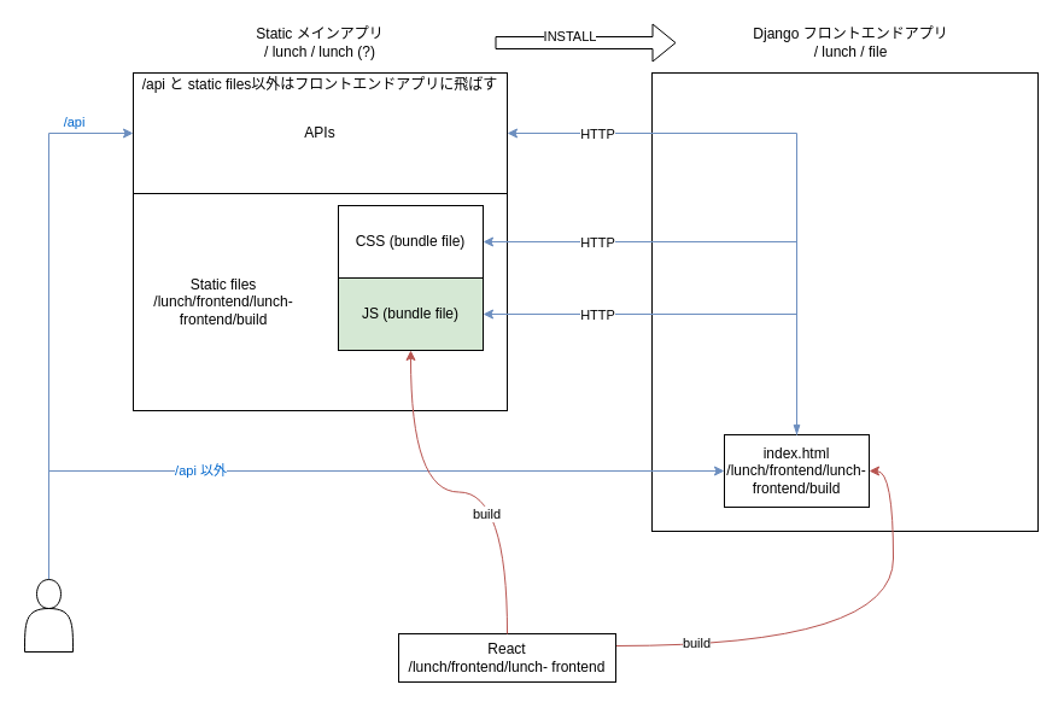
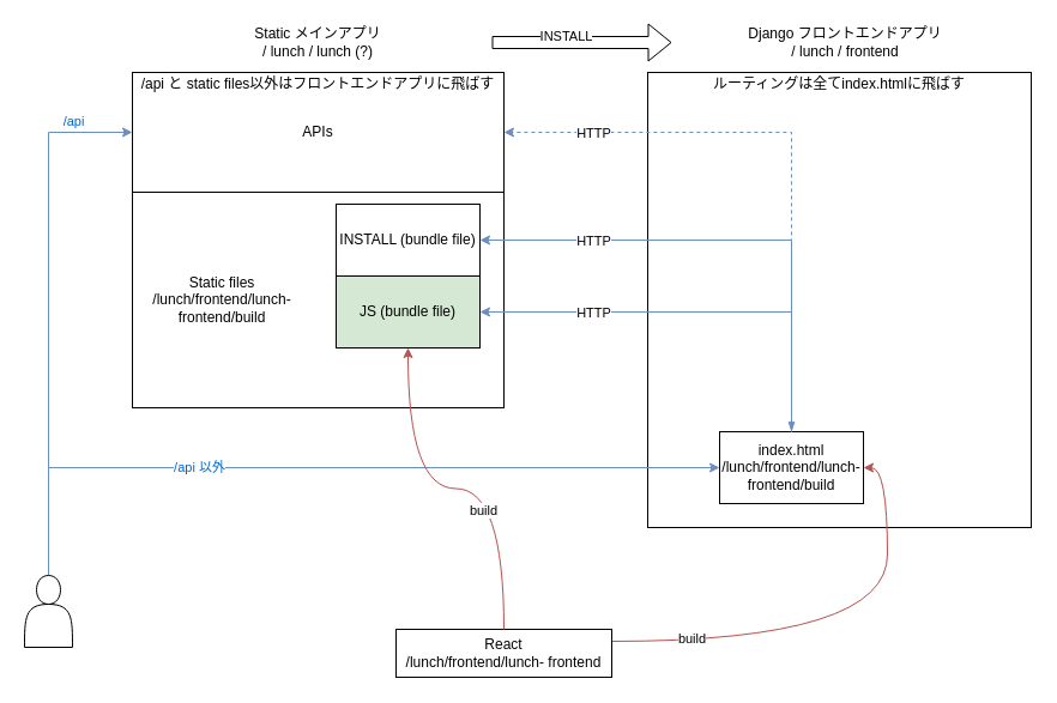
- <mxCell id="5" value="Django フロントエンドアプリ&lt;br&gt;/ lunch / file" style="text;html=1;strokeColor=none;fillColor=none;align=center;verticalAlign=middle;whiteSpace=wrap;rounded=0;" vertex="1" parent="1"><mxGeometry x="560" y="20" width="290" height="30" as="geometry" /></mxCell>
+ <mxCell id="5" value="Django フロントエンドアプリ&lt;br&gt;/ lunch / frontend" style="text;html=1;strokeColor=none;fillColor=none;align=center;verticalAlign=middle;whiteSpace=wrap;rounded=0;" vertex="1" parent="1"><mxGeometry x="560" y="20" width="290" height="30" as="geometry" /></mxCell>
+ <mxCell id="30" value="ルーティングは全てindex.htmlに飛ばす" style="text;html=1;strokeColor=none;fillColor=none;align=center;verticalAlign=middle;whiteSpace=wrap;rounded=0;" vertex="1" parent="1"><mxGeometry x="550" y="60" width="300" height="20" as="geometry" /></mxCell>
- <mxCell id="13" style="edgeStyle=orthogonalEdgeStyle;rounded=0;orthogonalLoop=1;jettySize=auto;html=1;exitX=0.5;exitY=0;exitDx=0;exitDy=0;entryX=1;entryY=0.5;entryDx=0;entryDy=0;startArrow=blockThin;startFill=1;fillColor=#dae8fc;strokeColor=#6c8ebf;" edge="1" parent="1" source="15" target="20"><mxGeometry relative="1" as="geometry"><Array as="points"><mxPoint x="660" y="110" /></Array></mxGeometry></mxCell>
+ <mxCell id="13" style="edgeStyle=orthogonalEdgeStyle;rounded=0;orthogonalLoop=1;jettySize=auto;html=1;exitX=0.5;exitY=0;exitDx=0;exitDy=0;entryX=1;entryY=0.5;entryDx=0;entryDy=0;startArrow=blockThin;startFill=1;fillColor=#dae8fc;strokeColor=#6c8ebf;dashed=1;" edge="1" parent="1" source="15" target="20"><mxGeometry relative="1" as="geometry"><Array as="points"><mxPoint x="660" y="110" /></Array></mxGeometry></mxCell>
- <mxCell id="21" value="CSS (bundle file)" style="rounded=0;whiteSpace=wrap;html=1;" vertex="1" parent="1"><mxGeometry x="280" y="170" width="120" height="60" as="geometry" /></mxCell>
+ <mxCell id="21" value="INSTALL (bundle file)" style="rounded=0;whiteSpace=wrap;html=1;" vertex="1" parent="1"><mxGeometry x="280" y="170" width="120" height="60" as="geometry" /></mxCell>
